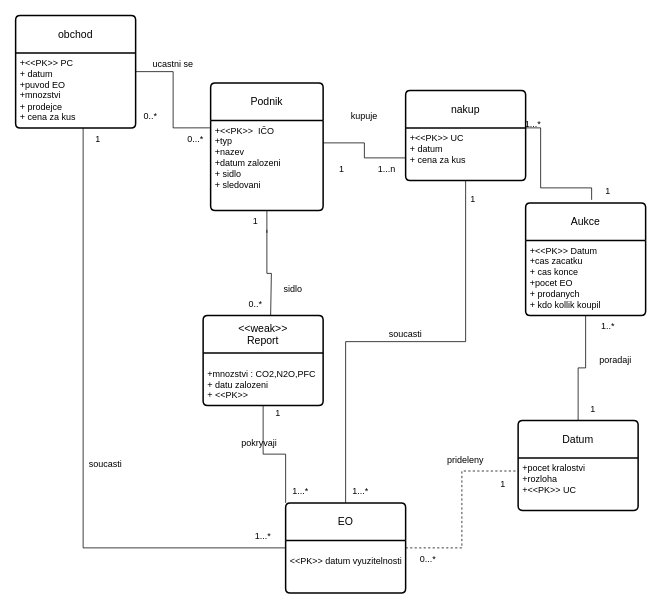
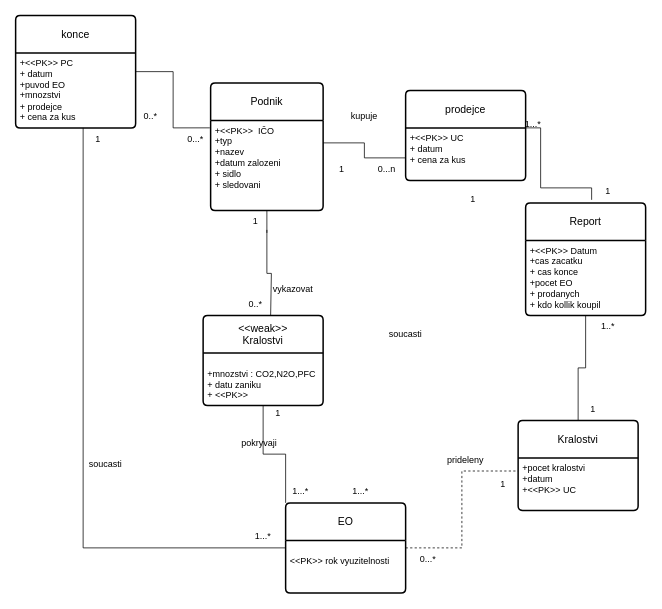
- <mxCell id="8" value="obchod" style="swimlane;childLayout=stackLayout;horizontal=1;startSize=50;horizontalStack=0;rounded=1;fontSize=14;fontStyle=0;strokeWidth=2;resizeParent=0;resizeLast=1;shadow=0;dashed=0;align=center;arcSize=4;whiteSpace=wrap;html=1;" parent="1" vertex="1"><mxGeometry x="20" y="20" width="160" height="150" as="geometry" /></mxCell>
+ <mxCell id="8" value="konce" style="swimlane;childLayout=stackLayout;horizontal=1;startSize=50;horizontalStack=0;rounded=1;fontSize=14;fontStyle=0;strokeWidth=2;resizeParent=0;resizeLast=1;shadow=0;dashed=0;align=center;arcSize=4;whiteSpace=wrap;html=1;" parent="1" vertex="1"><mxGeometry x="20" y="20" width="160" height="150" as="geometry" /></mxCell>
- <mxCell id="41" value="ucastni se" style="text;html=1;align=center;verticalAlign=middle;whiteSpace=wrap;rounded=0;" parent="1" vertex="1"><mxGeometry x="200" y="70" width="60" height="30" as="geometry" /></mxCell>
- <mxCell id="10" value="nakup" style="swimlane;childLayout=stackLayout;horizontal=1;startSize=50;horizontalStack=0;rounded=1;fontSize=14;fontStyle=0;strokeWidth=2;resizeParent=0;resizeLast=1;shadow=0;dashed=0;align=center;arcSize=4;whiteSpace=wrap;html=1;" parent="1" vertex="1"><mxGeometry x="540" y="120" width="160" height="120" as="geometry" /></mxCell>
+ <mxCell id="10" value="prodejce" style="swimlane;childLayout=stackLayout;horizontal=1;startSize=50;horizontalStack=0;rounded=1;fontSize=14;fontStyle=0;strokeWidth=2;resizeParent=0;resizeLast=1;shadow=0;dashed=0;align=center;arcSize=4;whiteSpace=wrap;html=1;" parent="1" vertex="1"><mxGeometry x="540" y="120" width="160" height="120" as="geometry" /></mxCell>
- <mxCell id="39" value="1...n" style="text;html=1;align=center;verticalAlign=middle;whiteSpace=wrap;rounded=0;" parent="1" vertex="1"><mxGeometry x="485" y="210" width="60" height="30" as="geometry" /></mxCell>
+ <mxCell id="39" value="0...n" style="text;html=1;align=center;verticalAlign=middle;whiteSpace=wrap;rounded=0;" parent="1" vertex="1"><mxGeometry x="485" y="210" width="60" height="30" as="geometry" /></mxCell>
- <mxCell id="13" value="Aukce" style="swimlane;childLayout=stackLayout;horizontal=1;startSize=50;horizontalStack=0;rounded=1;fontSize=14;fontStyle=0;strokeWidth=2;resizeParent=0;resizeLast=1;shadow=0;dashed=0;align=center;arcSize=4;whiteSpace=wrap;html=1;" parent="1" vertex="1"><mxGeometry x="700" y="270" width="160" height="150" as="geometry" /></mxCell>
+ <mxCell id="13" value="Report" style="swimlane;childLayout=stackLayout;horizontal=1;startSize=50;horizontalStack=0;rounded=1;fontSize=14;fontStyle=0;strokeWidth=2;resizeParent=0;resizeLast=1;shadow=0;dashed=0;align=center;arcSize=4;whiteSpace=wrap;html=1;" parent="1" vertex="1"><mxGeometry x="700" y="270" width="160" height="150" as="geometry" /></mxCell>
- <mxCell id="6" value="sidlo" style="text;html=1;align=center;verticalAlign=middle;whiteSpace=wrap;rounded=0;" parent="1" vertex="1"><mxGeometry x="360" y="370" width="60" height="30" as="geometry" /></mxCell>
+ <mxCell id="6" value="vykazovat" style="text;html=1;align=center;verticalAlign=middle;whiteSpace=wrap;rounded=0;" parent="1" vertex="1"><mxGeometry x="360" y="370" width="60" height="30" as="geometry" /></mxCell>
- <mxCell id="4" value="&lt;div&gt;&amp;lt;&amp;lt;weak&amp;gt;&amp;gt;&lt;br&gt;&lt;/div&gt;&lt;div&gt;Report&lt;br&gt;&lt;/div&gt;" style="swimlane;childLayout=stackLayout;horizontal=1;startSize=50;horizontalStack=0;rounded=1;fontSize=14;fontStyle=0;strokeWidth=2;resizeParent=0;resizeLast=1;shadow=0;dashed=0;align=center;arcSize=4;whiteSpace=wrap;html=1;" parent="1" vertex="1"><mxGeometry x="270" y="420" width="160" height="120" as="geometry" /></mxCell>
+ <mxCell id="4" value="&lt;div&gt;&amp;lt;&amp;lt;weak&amp;gt;&amp;gt;&lt;br&gt;&lt;/div&gt;&lt;div&gt;Kralostvi&lt;br&gt;&lt;/div&gt;" style="swimlane;childLayout=stackLayout;horizontal=1;startSize=50;horizontalStack=0;rounded=1;fontSize=14;fontStyle=0;strokeWidth=2;resizeParent=0;resizeLast=1;shadow=0;dashed=0;align=center;arcSize=4;whiteSpace=wrap;html=1;" parent="1" vertex="1"><mxGeometry x="270" y="420" width="160" height="120" as="geometry" /></mxCell>
- <mxCell id="23" style="edgeStyle=orthogonalEdgeStyle;rounded=0;orthogonalLoop=1;jettySize=auto;html=1;endArrow=none;endFill=0;" parent="1" source="11" target="21" edge="1"><mxGeometry relative="1" as="geometry" /></mxCell>
- <mxCell id="19" value="poradaji" style="text;html=1;align=center;verticalAlign=middle;whiteSpace=wrap;rounded=0;" parent="1" vertex="1"><mxGeometry x="790" y="465" width="60" height="30" as="geometry" /></mxCell>
- <mxCell id="5" value="&lt;br&gt;+mnozstvi : CO2,N2O,PFC&lt;br&gt;&lt;div&gt;+ datu zalozeni&lt;/div&gt;&lt;div&gt;+ &amp;lt;&amp;lt;PK&amp;gt;&amp;gt;&lt;br&gt;&lt;/div&gt;&lt;div&gt;&lt;br&gt;&lt;/div&gt;" style="align=left;strokeColor=none;fillColor=none;spacingLeft=4;fontSize=12;verticalAlign=top;resizable=0;rotatable=0;part=1;html=1;" parent="4" vertex="1"><mxGeometry y="50" width="160" height="70" as="geometry" /></mxCell>
+ <mxCell id="5" value="&lt;br&gt;+mnozstvi : CO2,N2O,PFC&lt;br&gt;&lt;div&gt;+ datu zaniku&lt;/div&gt;&lt;div&gt;+ &amp;lt;&amp;lt;PK&amp;gt;&amp;gt;&lt;br&gt;&lt;/div&gt;&lt;div&gt;&lt;br&gt;&lt;/div&gt;" style="align=left;strokeColor=none;fillColor=none;spacingLeft=4;fontSize=12;verticalAlign=top;resizable=0;rotatable=0;part=1;html=1;" parent="4" vertex="1"><mxGeometry y="50" width="160" height="70" as="geometry" /></mxCell>
- <mxCell id="17" value="Datum" style="swimlane;childLayout=stackLayout;horizontal=1;startSize=50;horizontalStack=0;rounded=1;fontSize=14;fontStyle=0;strokeWidth=2;resizeParent=0;resizeLast=1;shadow=0;dashed=0;align=center;arcSize=4;whiteSpace=wrap;html=1;" parent="1" vertex="1"><mxGeometry x="690" y="560" width="160" height="120" as="geometry" /></mxCell>
+ <mxCell id="17" value="Kralostvi" style="swimlane;childLayout=stackLayout;horizontal=1;startSize=50;horizontalStack=0;rounded=1;fontSize=14;fontStyle=0;strokeWidth=2;resizeParent=0;resizeLast=1;shadow=0;dashed=0;align=center;arcSize=4;whiteSpace=wrap;html=1;" parent="1" vertex="1"><mxGeometry x="690" y="560" width="160" height="120" as="geometry" /></mxCell>
- <mxCell id="18" value="+pocet kralostvi&lt;br&gt;+rozloha&lt;br&gt;+&amp;lt;&amp;lt;PK&amp;gt;&amp;gt; UC" style="align=left;strokeColor=none;fillColor=none;spacingLeft=4;fontSize=12;verticalAlign=top;resizable=0;rotatable=0;part=1;html=1;" parent="17" vertex="1"><mxGeometry y="50" width="160" height="70" as="geometry" /></mxCell>
+ <mxCell id="18" value="+pocet kralostvi&lt;br&gt;+datum&lt;br&gt;+&amp;lt;&amp;lt;PK&amp;gt;&amp;gt; UC" style="align=left;strokeColor=none;fillColor=none;spacingLeft=4;fontSize=12;verticalAlign=top;resizable=0;rotatable=0;part=1;html=1;" parent="17" vertex="1"><mxGeometry y="50" width="160" height="70" as="geometry" /></mxCell>
- <mxCell id="22" value="&lt;div&gt;&lt;br&gt;&lt;/div&gt;&lt;div&gt;&amp;lt;&amp;lt;PK&amp;gt;&amp;gt; datum vyuzitelnosti&lt;br&gt;&lt;/div&gt;&lt;div&gt;&lt;br&gt;&lt;/div&gt;" style="align=left;strokeColor=none;fillColor=none;spacingLeft=4;fontSize=12;verticalAlign=top;resizable=0;rotatable=0;part=1;html=1;" parent="21" vertex="1"><mxGeometry y="50" width="160" height="70" as="geometry" /></mxCell>
+ <mxCell id="22" value="&lt;div&gt;&lt;br&gt;&lt;/div&gt;&lt;div&gt;&amp;lt;&amp;lt;PK&amp;gt;&amp;gt; rok vyuzitelnosti&lt;br&gt;&lt;/div&gt;&lt;div&gt;&lt;br&gt;&lt;/div&gt;" style="align=left;strokeColor=none;fillColor=none;spacingLeft=4;fontSize=12;verticalAlign=top;resizable=0;rotatable=0;part=1;html=1;" parent="21" vertex="1"><mxGeometry y="50" width="160" height="70" as="geometry" /></mxCell>
